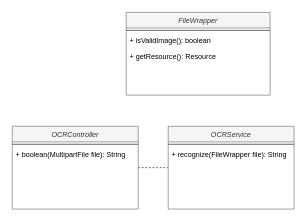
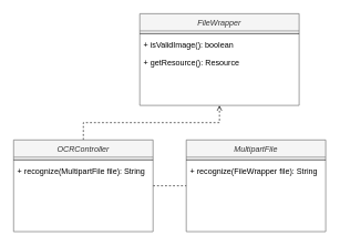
+ <mxCell id="2" style="edgeStyle=orthogonalEdgeStyle;rounded=0;orthogonalLoop=1;jettySize=auto;html=1;entryX=0.5;entryY=1;entryDx=0;entryDy=0;dashed=1;endArrow=open;endFill=0;" parent="1" source="4" target="10" edge="1"><mxGeometry relative="1" as="geometry" /></mxCell>
- <mxCell id="7" value="OCRService&#10;" style="swimlane;fontStyle=2;align=center;verticalAlign=top;childLayout=stackLayout;horizontal=1;startSize=26;horizontalStack=0;resizeParent=1;resizeLast=0;collapsible=1;marginBottom=0;rounded=0;shadow=0;strokeWidth=1;fillColor=#f5f5f5;fontColor=#333333;strokeColor=#666666;" parent="1" vertex="1"><mxGeometry x="280" y="210" width="210" height="138" as="geometry"><mxRectangle x="230" y="140" width="160" height="26" as="alternateBounds" /></mxGeometry></mxCell>
+ <mxCell id="7" value="MultipartFile&#10;" style="swimlane;fontStyle=2;align=center;verticalAlign=top;childLayout=stackLayout;horizontal=1;startSize=26;horizontalStack=0;resizeParent=1;resizeLast=0;collapsible=1;marginBottom=0;rounded=0;shadow=0;strokeWidth=1;fillColor=#f5f5f5;fontColor=#333333;strokeColor=#666666;" parent="1" vertex="1"><mxGeometry x="280" y="210" width="210" height="138" as="geometry"><mxRectangle x="230" y="140" width="160" height="26" as="alternateBounds" /></mxGeometry></mxCell>
- <mxCell id="6" value="+ boolean(MultipartFile file): String" style="text;align=left;verticalAlign=top;spacingLeft=4;spacingRight=4;overflow=hidden;rotatable=0;points=[[0,0.5],[1,0.5]];portConstraint=eastwest;" parent="4" vertex="1"><mxGeometry y="34" width="210" height="26" as="geometry" /></mxCell>
+ <mxCell id="6" value="+ recognize(MultipartFile file): String" style="text;align=left;verticalAlign=top;spacingLeft=4;spacingRight=4;overflow=hidden;rotatable=0;points=[[0,0.5],[1,0.5]];portConstraint=eastwest;" parent="4" vertex="1"><mxGeometry y="34" width="210" height="26" as="geometry" /></mxCell>
